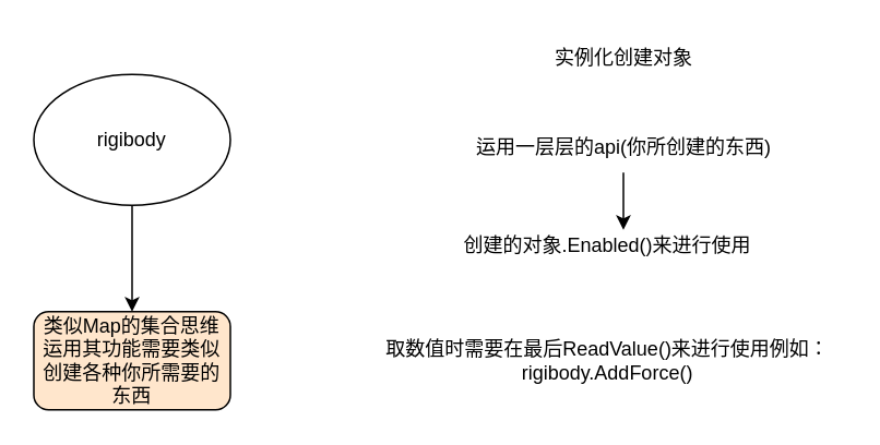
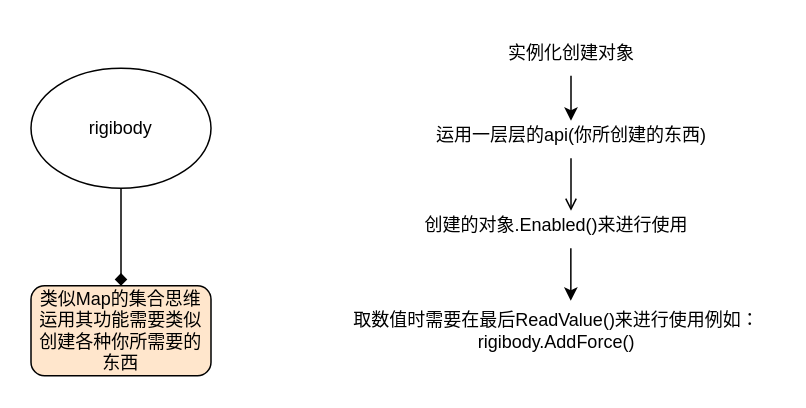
+ <mxCell id="5" style="edgeStyle=orthogonalEdgeStyle;rounded=0;orthogonalLoop=1;jettySize=auto;html=1;entryX=0.5;entryY=0.167;entryDx=0;entryDy=0;entryPerimeter=0;" edge="1" parent="1" source="6" target="8"><mxGeometry relative="1" as="geometry" /></mxCell>
- <mxCell id="7" style="edgeStyle=orthogonalEdgeStyle;rounded=0;orthogonalLoop=1;jettySize=auto;html=1;entryX=0.55;entryY=0.167;entryDx=0;entryDy=0;entryPerimeter=0;" edge="1" parent="1" source="8" target="10"><mxGeometry relative="1" as="geometry" /></mxCell>
+ <mxCell id="7" style="edgeStyle=orthogonalEdgeStyle;rounded=0;orthogonalLoop=1;jettySize=auto;html=1;entryX=0.55;entryY=0.167;entryDx=0;entryDy=0;entryPerimeter=0;endArrow=open;" edge="1" parent="1" source="8" target="10"><mxGeometry relative="1" as="geometry" /></mxCell>
+ <mxCell id="9" style="edgeStyle=orthogonalEdgeStyle;rounded=0;orthogonalLoop=1;jettySize=auto;html=1;entryX=0.534;entryY=0;entryDx=0;entryDy=0;entryPerimeter=0;" edge="1" parent="1" source="10" target="11"><mxGeometry relative="1" as="geometry"><Array as="points"><mxPoint x="380" y="190" /></Array></mxGeometry></mxCell>
- <mxCell id="2" style="edgeStyle=orthogonalEdgeStyle;rounded=0;orthogonalLoop=1;jettySize=auto;html=1;entryX=0.5;entryY=0;entryDx=0;entryDy=0;" edge="1" parent="1" source="3" target="4"><mxGeometry relative="1" as="geometry" /></mxCell>
+ <mxCell id="2" style="edgeStyle=orthogonalEdgeStyle;rounded=0;orthogonalLoop=1;jettySize=auto;html=1;entryX=0.5;entryY=0;entryDx=0;entryDy=0;endArrow=diamond;" edge="1" parent="1" source="3" target="4"><mxGeometry relative="1" as="geometry" /></mxCell>
